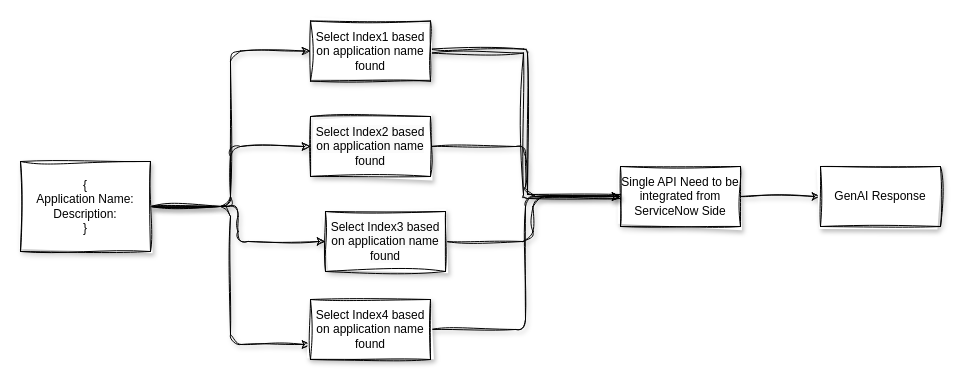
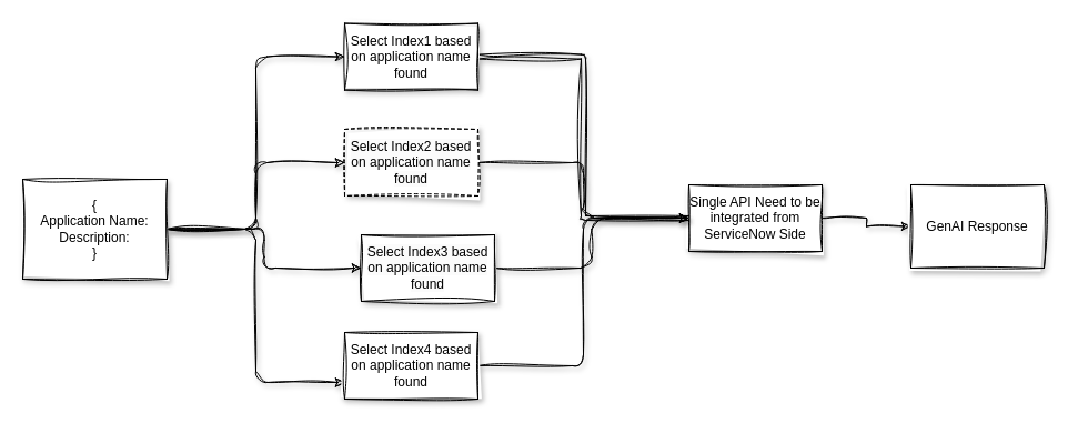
- <mxCell id="14" value="&lt;br&gt;&lt;span style=&quot;color: rgb(0, 0, 0); font-family: Helvetica; font-size: 12px; font-style: normal; font-variant-ligatures: normal; font-variant-caps: normal; font-weight: 400; letter-spacing: normal; orphans: 2; text-align: center; text-indent: 0px; text-transform: none; widows: 2; word-spacing: 0px; -webkit-text-stroke-width: 0px; white-space: normal; background-color: rgb(251, 251, 251); text-decoration-thickness: initial; text-decoration-style: initial; text-decoration-color: initial; float: none; display: inline !important;&quot;&gt;Select Index2 based on application name found&lt;/span&gt;&lt;div&gt;&lt;br/&gt;&lt;/div&gt;" style="whiteSpace=wrap;html=1;sketch=1;curveFitting=1;jiggle=2;shadow=1;" vertex="1" parent="1"><mxGeometry x="310" y="116" width="120" height="60" as="geometry" /></mxCell>
+ <mxCell id="14" value="&lt;br&gt;&lt;span style=&quot;color: rgb(0, 0, 0); font-family: Helvetica; font-size: 12px; font-style: normal; font-variant-ligatures: normal; font-variant-caps: normal; font-weight: 400; letter-spacing: normal; orphans: 2; text-align: center; text-indent: 0px; text-transform: none; widows: 2; word-spacing: 0px; -webkit-text-stroke-width: 0px; white-space: normal; background-color: rgb(251, 251, 251); text-decoration-thickness: initial; text-decoration-style: initial; text-decoration-color: initial; float: none; display: inline !important;&quot;&gt;Select Index2 based on application name found&lt;/span&gt;&lt;div&gt;&lt;br/&gt;&lt;/div&gt;" style="whiteSpace=wrap;html=1;sketch=1;curveFitting=1;jiggle=2;shadow=1;dashed=1;" vertex="1" parent="1"><mxGeometry x="310" y="116" width="120" height="60" as="geometry" /></mxCell>
- <mxCell id="17" value="GenAI Response" style="whiteSpace=wrap;html=1;sketch=1;curveFitting=1;jiggle=2;shadow=1;" vertex="1" parent="1"><mxGeometry x="820" y="166" width="120" height="60" as="geometry" /></mxCell>
+ <mxCell id="17" value="GenAI Response" style="whiteSpace=wrap;html=1;sketch=1;curveFitting=1;jiggle=2;shadow=1;" vertex="1" parent="1"><mxGeometry x="820" y="166" width="120" height="75" as="geometry" /></mxCell>
